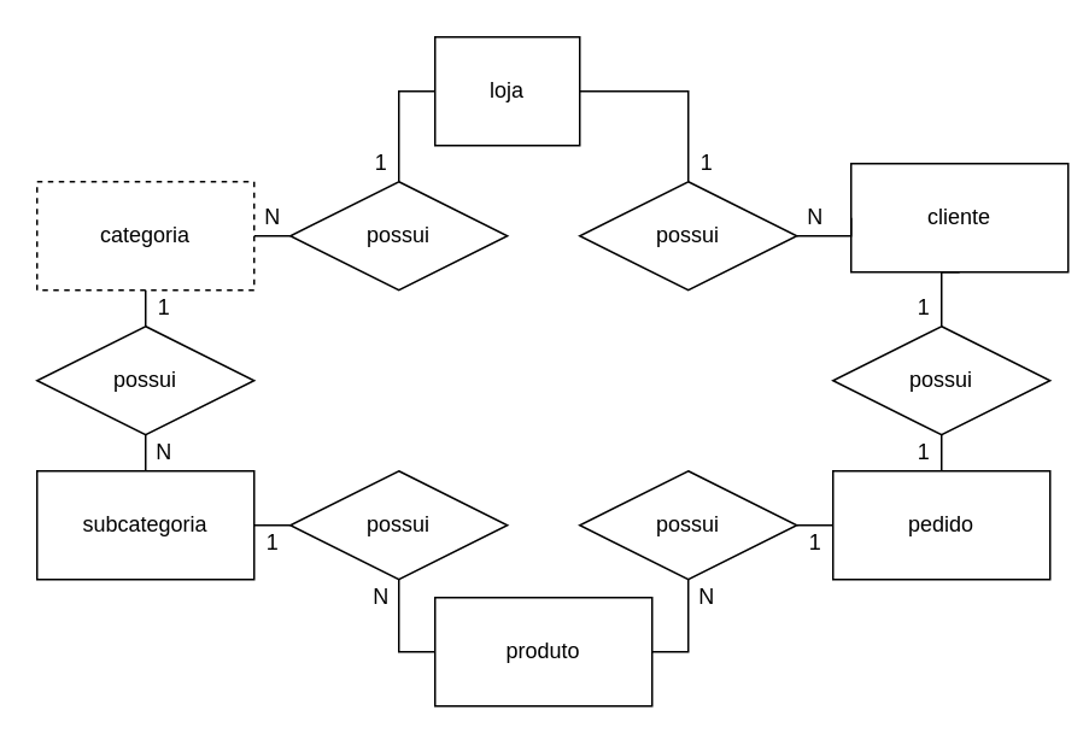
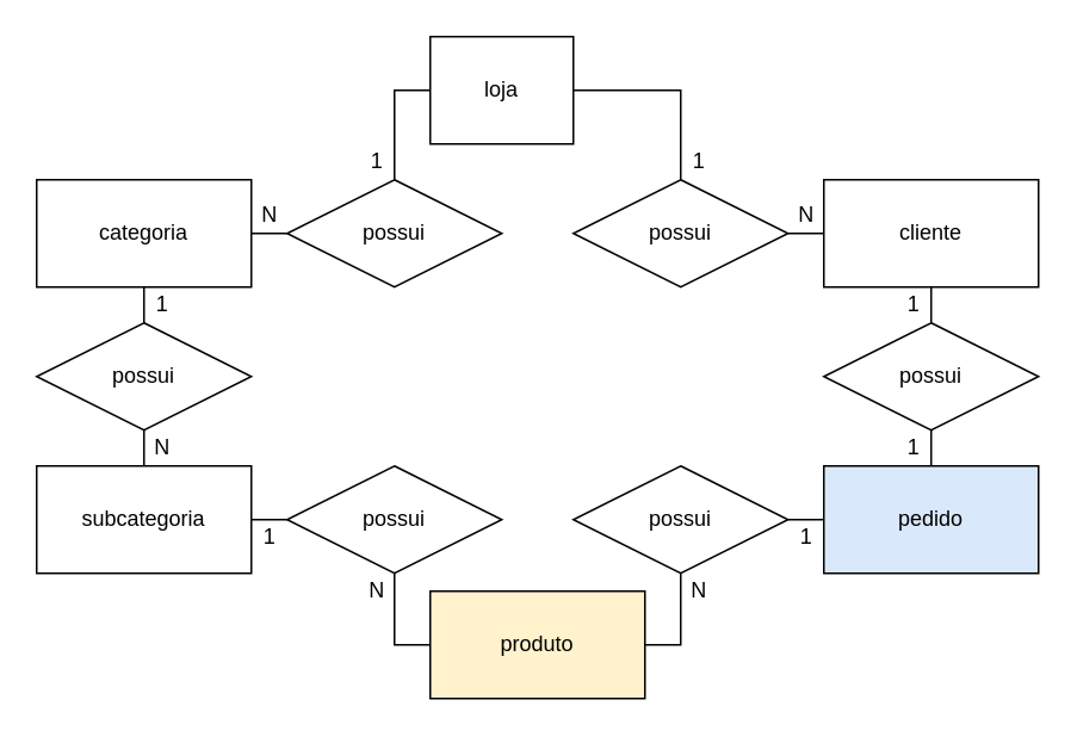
- <mxCell id="22" value="cliente" style="rounded=0;whiteSpace=wrap;html=1;" vertex="1" parent="1"><mxGeometry x="470" y="90" width="120" height="60" as="geometry" /></mxCell>
+ <mxCell id="22" value="cliente" style="rounded=0;whiteSpace=wrap;html=1;" vertex="1" parent="1"><mxGeometry x="460" y="100" width="120" height="60" as="geometry" /></mxCell>
- <mxCell id="4" value="categoria" style="rounded=0;whiteSpace=wrap;html=1;dashed=1;" vertex="1" parent="1"><mxGeometry x="20" y="100" width="120" height="60" as="geometry" /></mxCell>
+ <mxCell id="4" value="categoria" style="rounded=0;whiteSpace=wrap;html=1;" vertex="1" parent="1"><mxGeometry x="20" y="100" width="120" height="60" as="geometry" /></mxCell>
- <mxCell id="11" value="pedido" style="rounded=0;whiteSpace=wrap;html=1;" vertex="1" parent="1"><mxGeometry x="460" y="260" width="120" height="60" as="geometry" /></mxCell>
+ <mxCell id="11" value="pedido" style="rounded=0;whiteSpace=wrap;html=1;fillColor=#dae8fc;" vertex="1" parent="1"><mxGeometry x="460" y="260" width="120" height="60" as="geometry" /></mxCell>
- <mxCell id="14" value="produto" style="rounded=0;whiteSpace=wrap;html=1;" vertex="1" parent="1"><mxGeometry x="240" y="330" width="120" height="60" as="geometry" /></mxCell>
+ <mxCell id="14" value="produto" style="rounded=0;whiteSpace=wrap;html=1;fillColor=#fff2cc;" vertex="1" parent="1"><mxGeometry x="240" y="330" width="120" height="60" as="geometry" /></mxCell>
